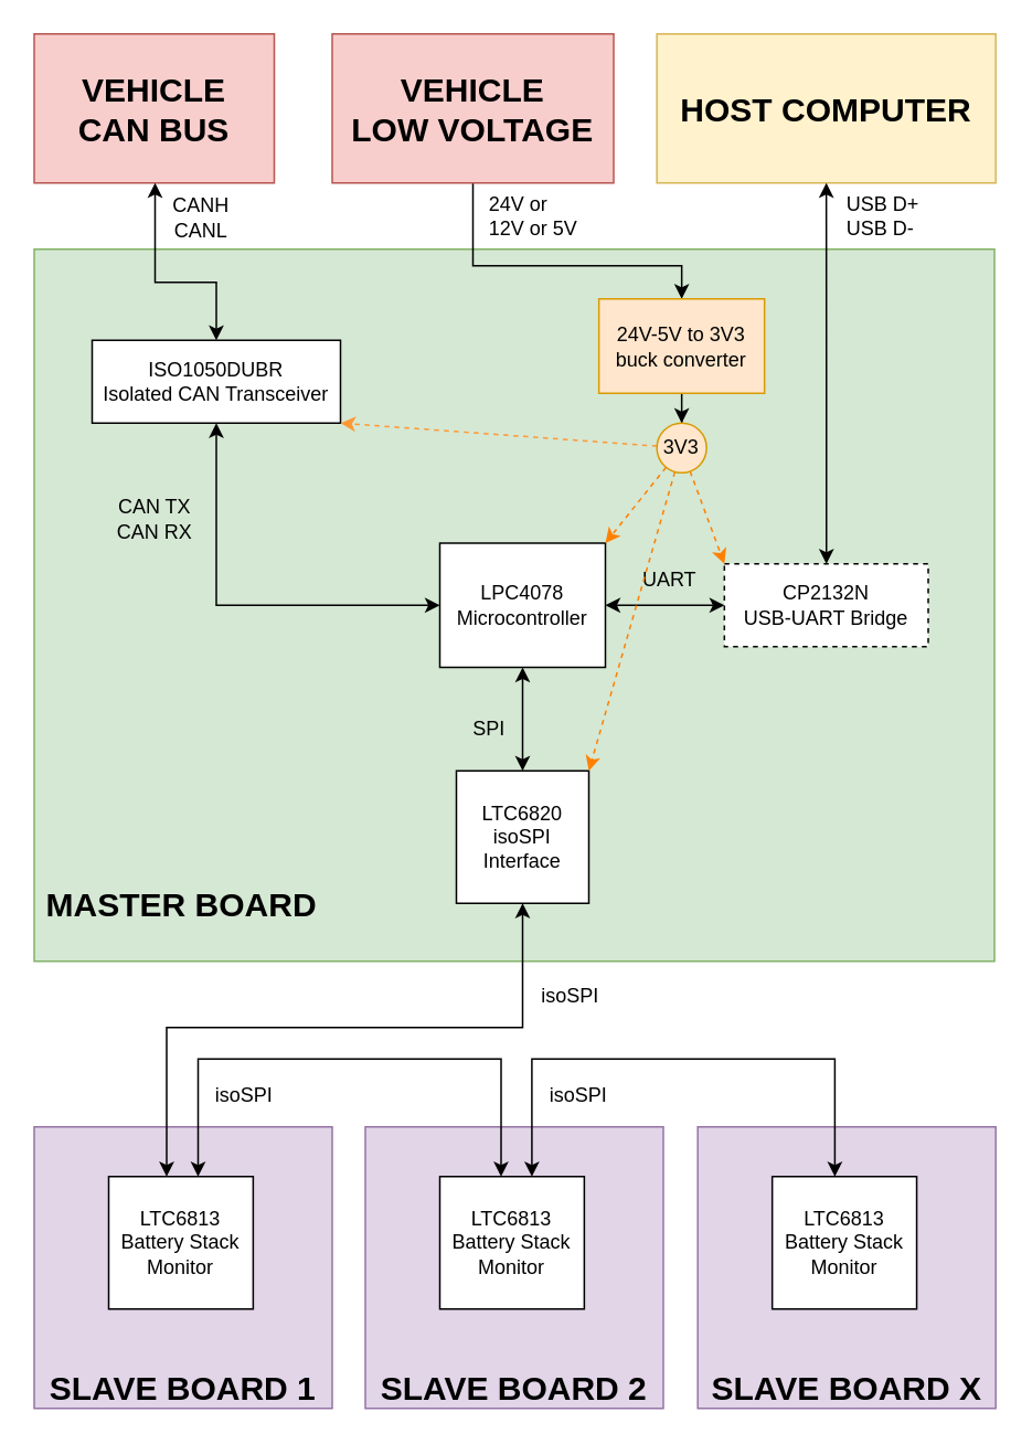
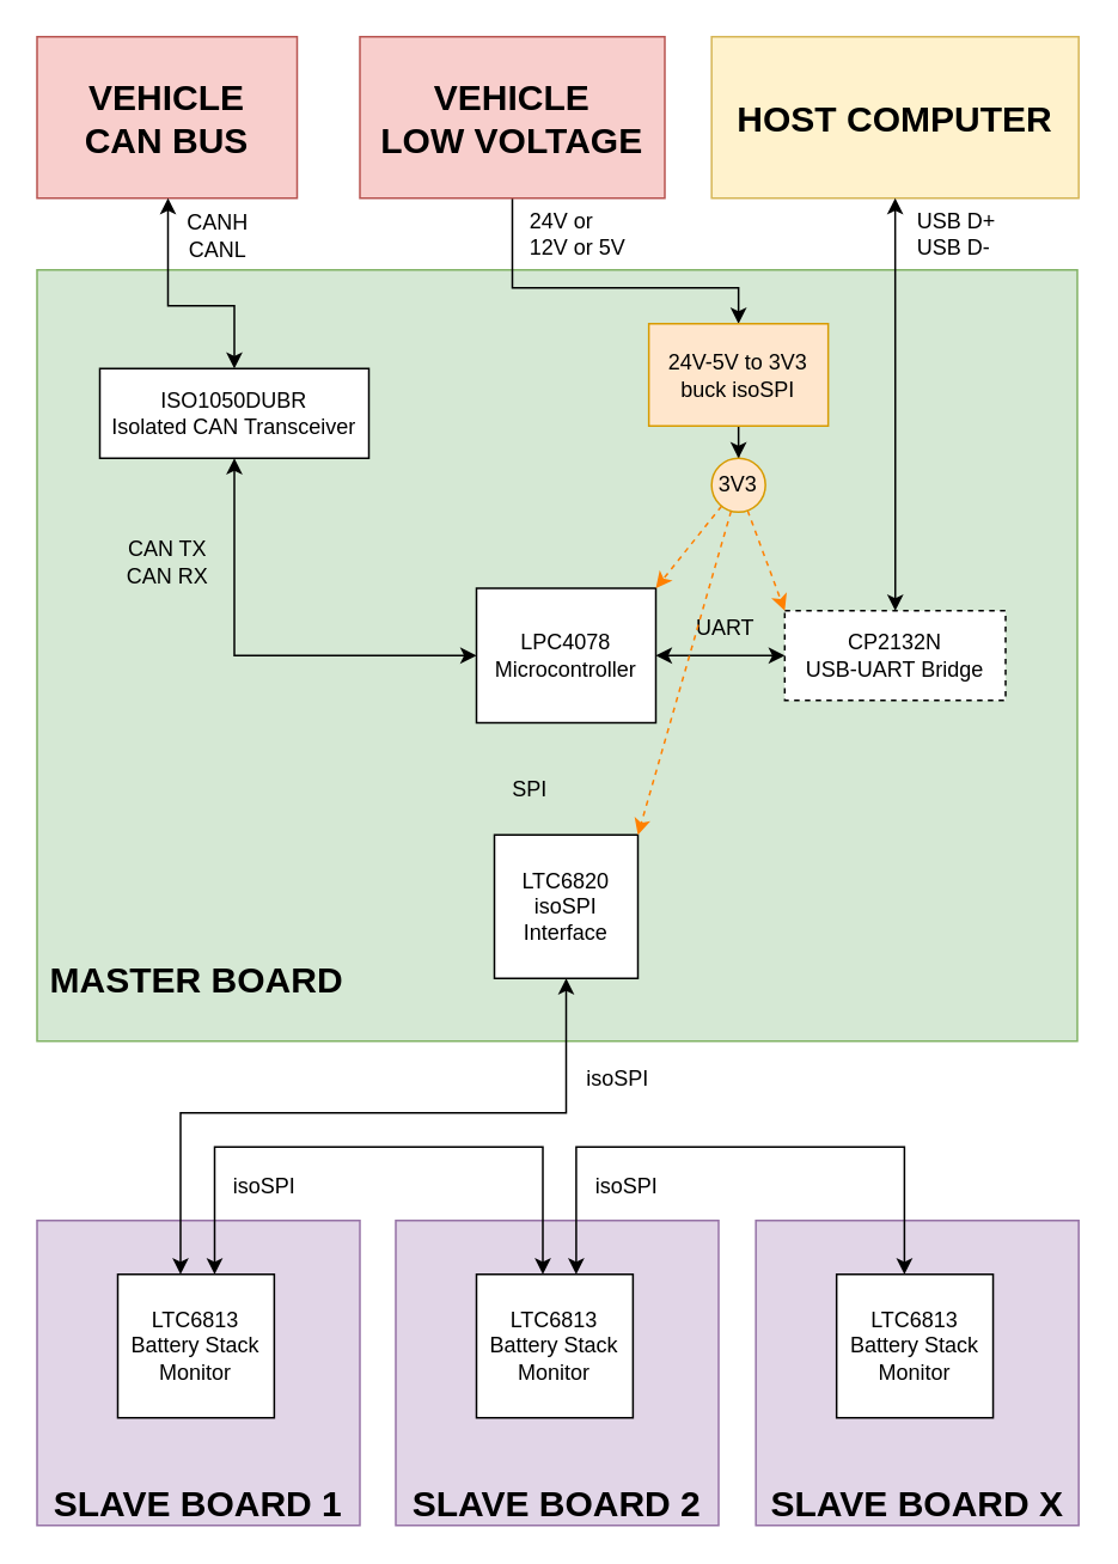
- <mxCell id="25" value="24V-5V to 3V3 buck converter&lt;div&gt;&lt;/div&gt;" style="rounded=0;whiteSpace=wrap;html=1;fillColor=#ffe6cc;strokeColor=#d79b00;" parent="1" vertex="1"><mxGeometry x="361.1" y="180" width="100" height="57" as="geometry" /></mxCell>
+ <mxCell id="25" value="24V-5V to 3V3 buck isoSPI&lt;div&gt;&lt;/div&gt;" style="rounded=0;whiteSpace=wrap;html=1;fillColor=#ffe6cc;strokeColor=#d79b00;" parent="1" vertex="1"><mxGeometry x="361.1" y="180" width="100" height="57" as="geometry" /></mxCell>
- <mxCell id="27" value="" style="rounded=0;orthogonalLoop=1;jettySize=auto;html=1;entryX=1;entryY=1;entryDx=0;entryDy=0;dashed=1;strokeColor=#FF9933;" parent="1" source="31" target="22" edge="1"><mxGeometry relative="1" as="geometry" /></mxCell>
- <mxCell id="5" value="" style="edgeStyle=orthogonalEdgeStyle;rounded=0;orthogonalLoop=1;jettySize=auto;html=1;startArrow=classic;startFill=1;" parent="1" source="6" target="8" edge="1"><mxGeometry relative="1" as="geometry" /></mxCell>
